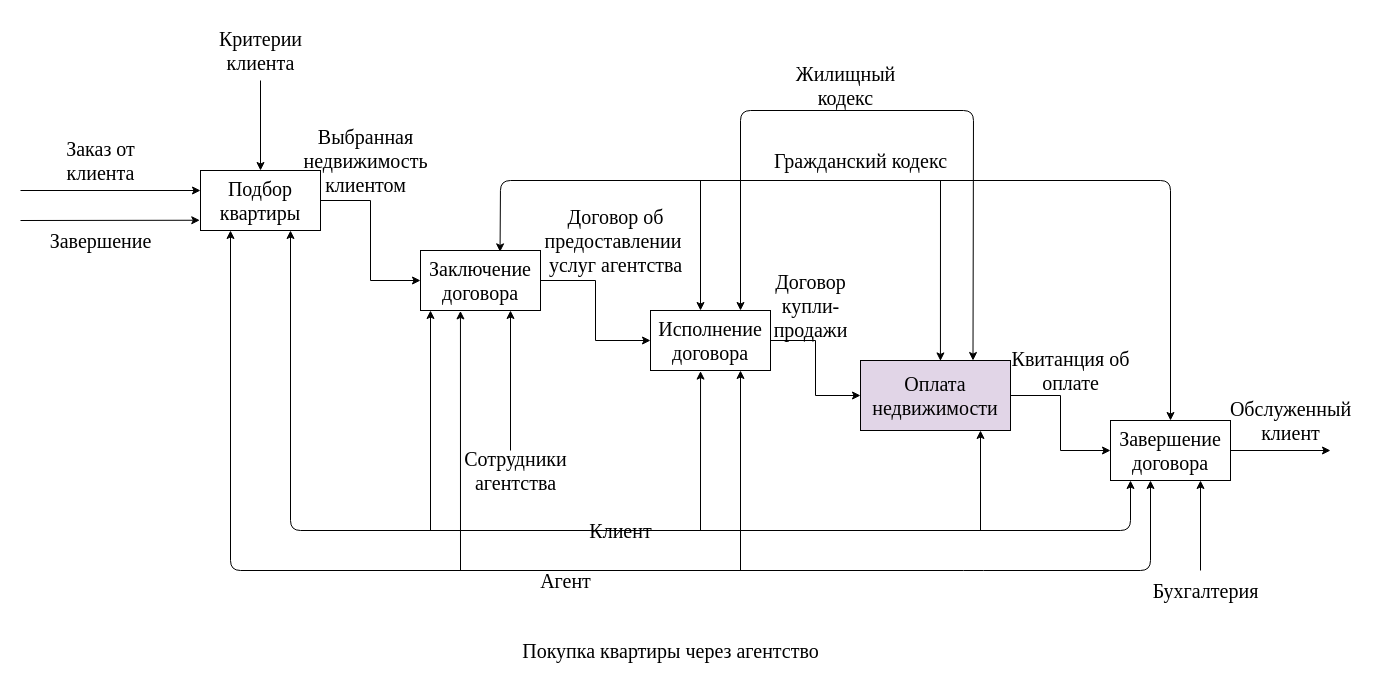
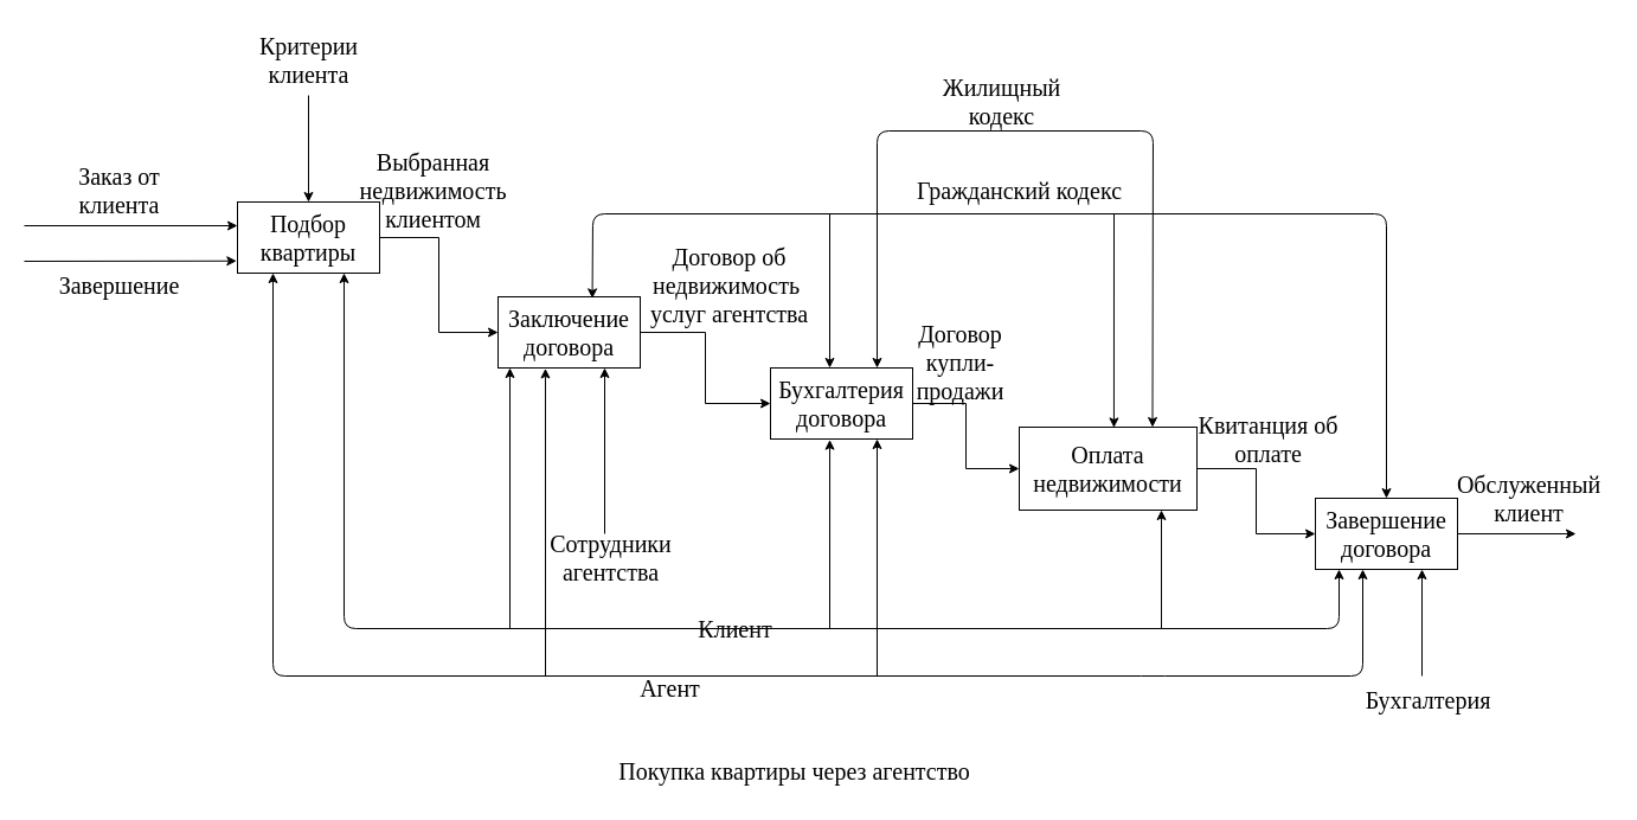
- <mxCell id="28" value="Договор об&lt;br&gt;предоставлении&amp;nbsp;&lt;br&gt;услуг агентства" style="text;html=1;align=center;verticalAlign=middle;resizable=0;points=[];autosize=1;strokeColor=none;fillColor=none;fontSize=20;fontFamily=Times New Roman;" parent="1" vertex="1"><mxGeometry x="530" y="195" width="170" height="90" as="geometry" /></mxCell>
+ <mxCell id="28" value="Договор об&lt;br&gt;недвижимость&amp;nbsp;&lt;br&gt;услуг агентства" style="text;html=1;align=center;verticalAlign=middle;resizable=0;points=[];autosize=1;strokeColor=none;fillColor=none;fontSize=20;fontFamily=Times New Roman;" parent="1" vertex="1"><mxGeometry x="530" y="195" width="170" height="90" as="geometry" /></mxCell>
- <mxCell id="16" value="Исполнение договора" style="rounded=0;whiteSpace=wrap;html=1;fontFamily=Times New Roman;fontSize=20;" parent="1" vertex="1"><mxGeometry x="650" y="310" width="120" height="60" as="geometry" /></mxCell>
+ <mxCell id="16" value="Бухгалтерия договора" style="rounded=0;whiteSpace=wrap;html=1;fontFamily=Times New Roman;fontSize=20;" parent="1" vertex="1"><mxGeometry x="650" y="310" width="120" height="60" as="geometry" /></mxCell>
- <mxCell id="19" value="Оплата&lt;br&gt;недвижимости" style="rounded=0;whiteSpace=wrap;html=1;fontFamily=Times New Roman;fontSize=20;fillColor=#e1d5e7;" parent="1" vertex="1"><mxGeometry x="860" y="360" width="150" height="70" as="geometry" /></mxCell>
+ <mxCell id="19" value="Оплата&lt;br&gt;недвижимости" style="rounded=0;whiteSpace=wrap;html=1;fontFamily=Times New Roman;fontSize=20;" parent="1" vertex="1"><mxGeometry x="860" y="360" width="150" height="70" as="geometry" /></mxCell>
